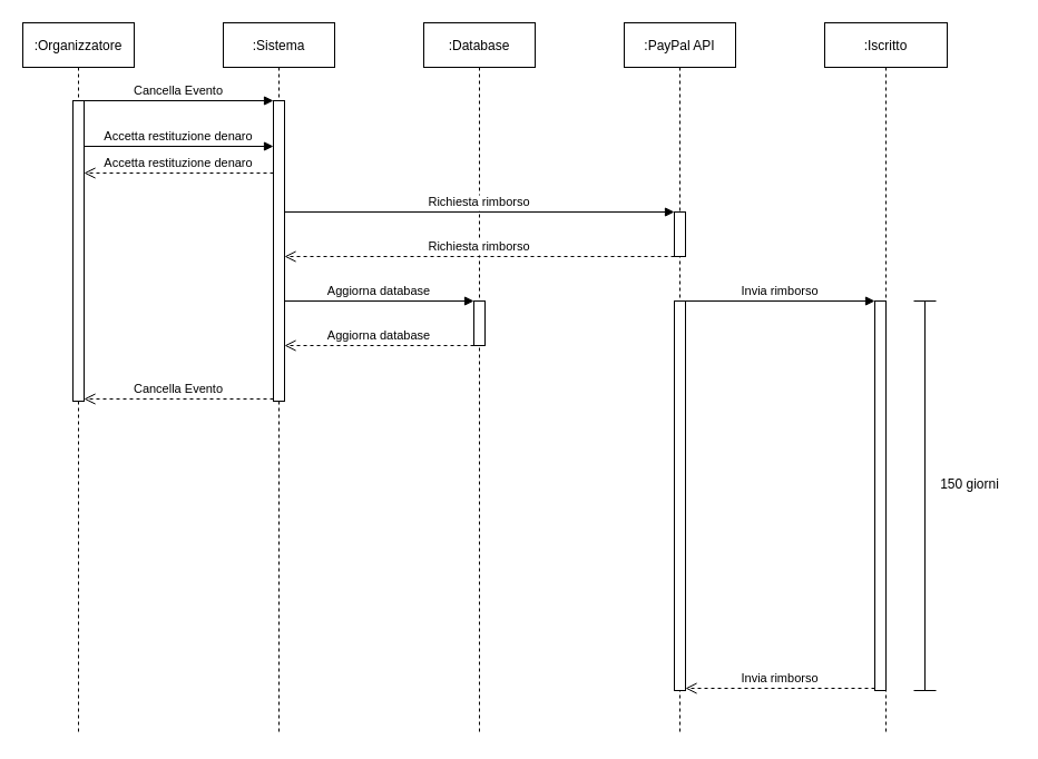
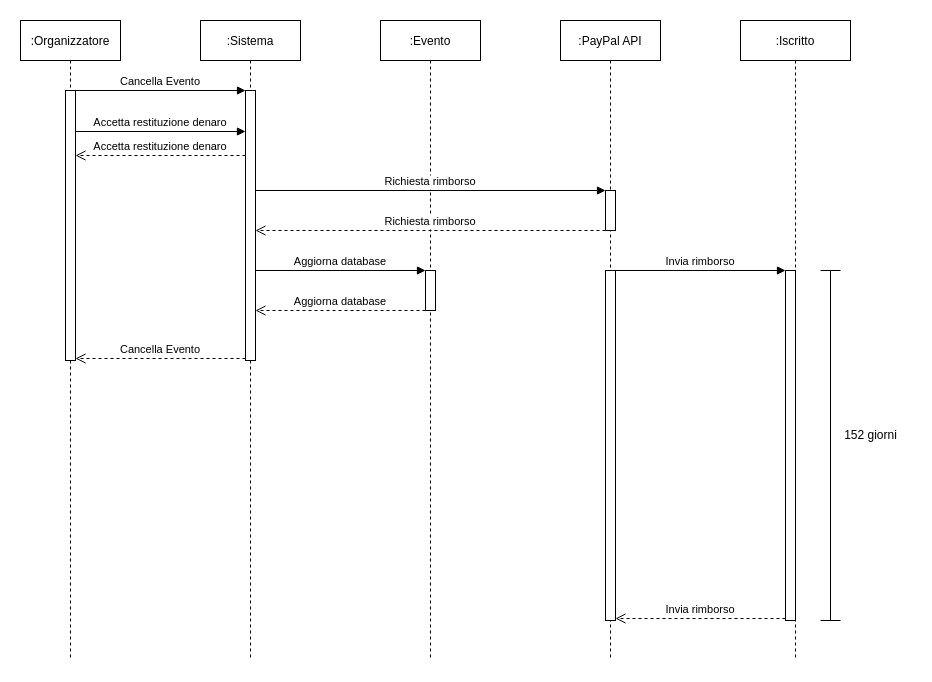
- <mxCell id="11" value=":Database" style="shape=umlLifeline;perimeter=lifelinePerimeter;container=1;collapsible=0;recursiveResize=0;rounded=0;shadow=0;strokeWidth=1;" vertex="1" parent="1"><mxGeometry x="380" y="20" width="100" height="640" as="geometry" /></mxCell>
+ <mxCell id="11" value=":Evento" style="shape=umlLifeline;perimeter=lifelinePerimeter;container=1;collapsible=0;recursiveResize=0;rounded=0;shadow=0;strokeWidth=1;" vertex="1" parent="1"><mxGeometry x="380" y="20" width="100" height="640" as="geometry" /></mxCell>
- <mxCell id="24" value="150 giorni" style="text;html=1;align=center;verticalAlign=middle;resizable=0;points=[];autosize=1;strokeColor=none;fillColor=none;" vertex="1" parent="1"><mxGeometry x="830" y="420" width="80" height="30" as="geometry" /></mxCell>
+ <mxCell id="24" value="152 giorni" style="text;html=1;align=center;verticalAlign=middle;resizable=0;points=[];autosize=1;strokeColor=none;fillColor=none;" vertex="1" parent="1"><mxGeometry x="830" y="420" width="80" height="30" as="geometry" /></mxCell>
